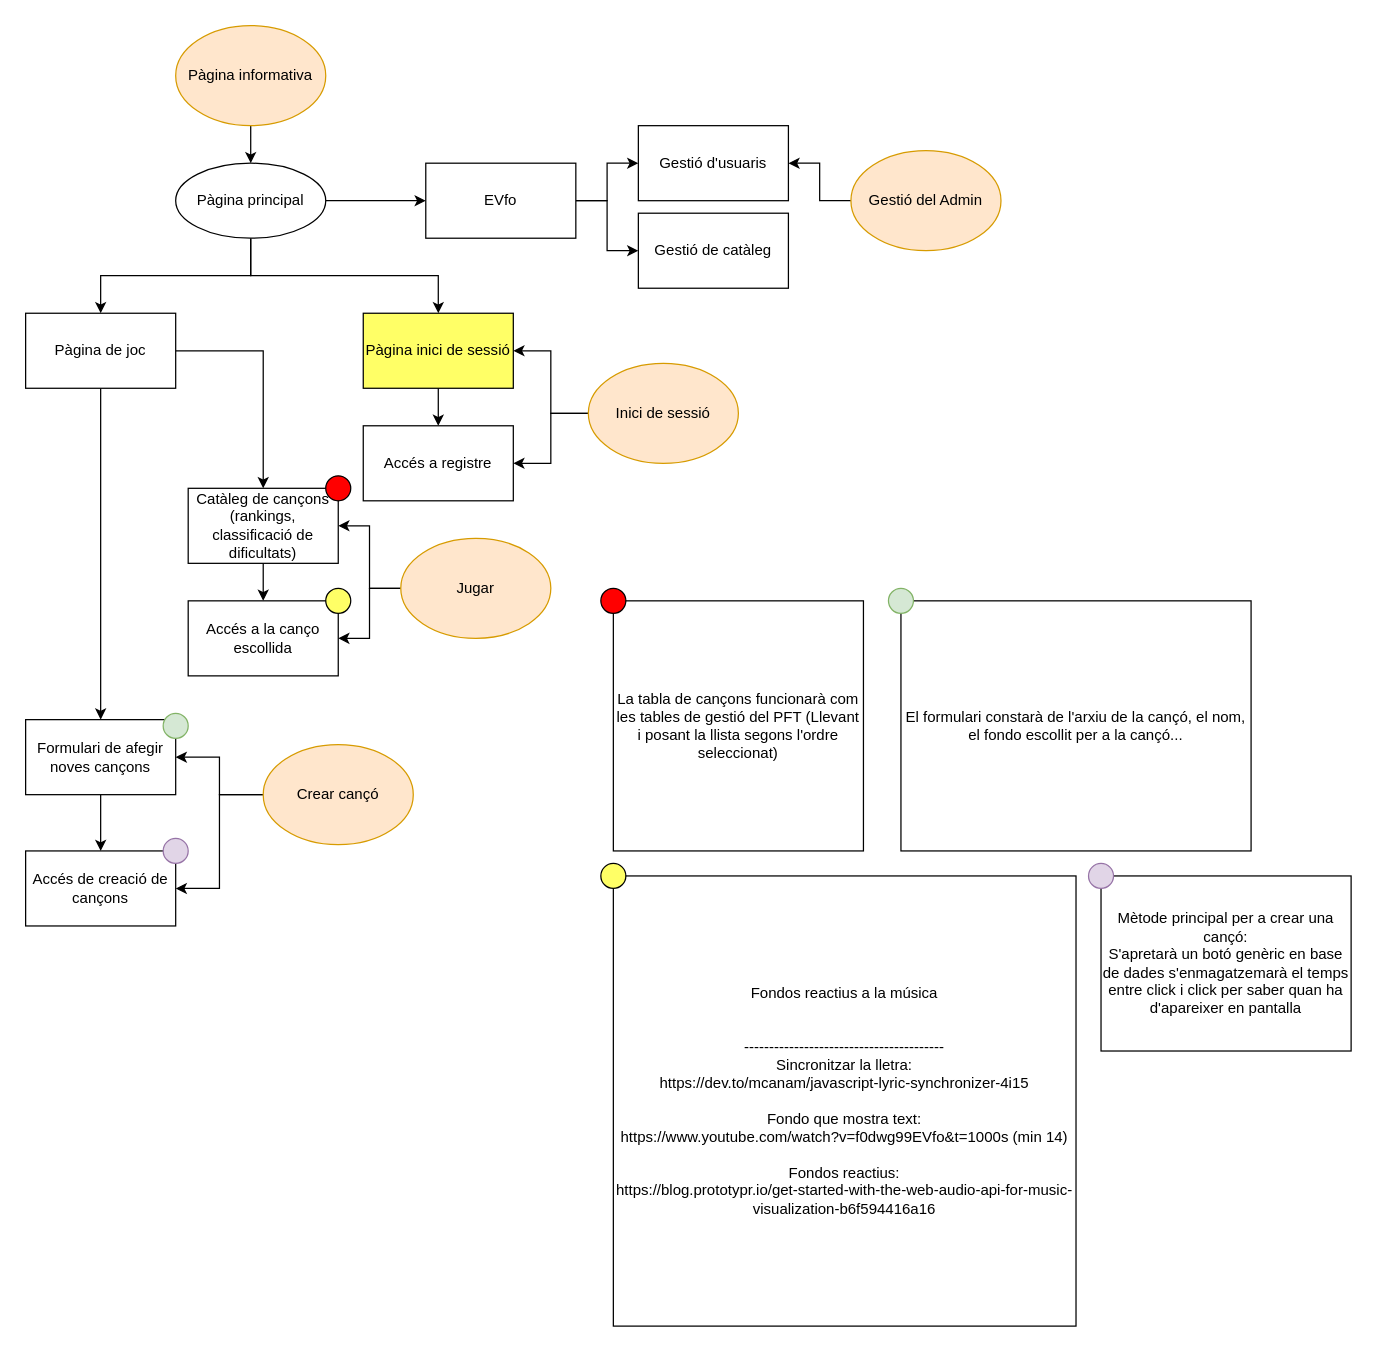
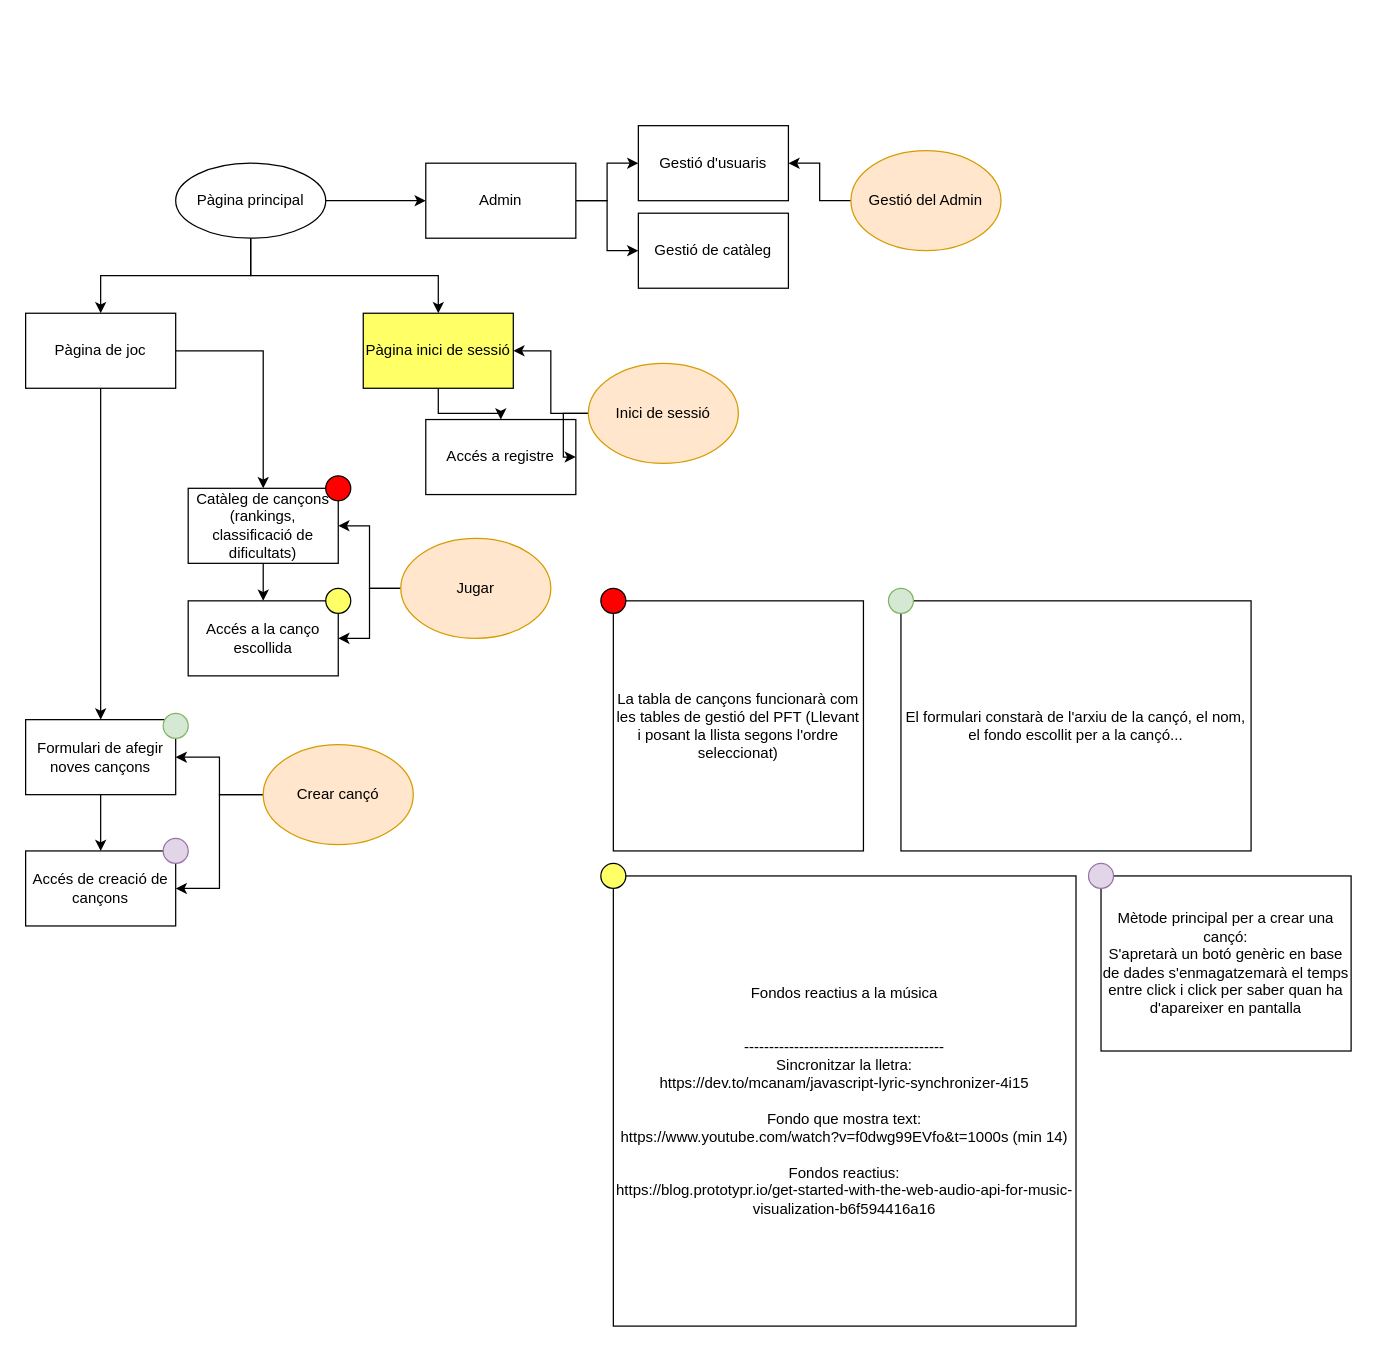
- <mxCell id="47" value="Pàgina informativa" style="ellipse;whiteSpace=wrap;html=1;fillColor=#ffe6cc;strokeColor=#d79b00;" vertex="1" parent="1"><mxGeometry x="140" y="20" width="120" height="80" as="geometry" /></mxCell>
- <mxCell id="46" style="edgeStyle=orthogonalEdgeStyle;rounded=0;orthogonalLoop=1;jettySize=auto;html=1;" edge="1" parent="1" source="47" target="5"><mxGeometry relative="1" as="geometry" /></mxCell>
- <mxCell id="17" value="EVfo" style="rounded=0;whiteSpace=wrap;html=1;" vertex="1" parent="1"><mxGeometry x="340" y="130" width="120" height="60" as="geometry" /></mxCell>
+ <mxCell id="17" value="Admin" style="rounded=0;whiteSpace=wrap;html=1;" vertex="1" parent="1"><mxGeometry x="340" y="130" width="120" height="60" as="geometry" /></mxCell>
- <mxCell id="14" value="Accés a registre" style="rounded=0;whiteSpace=wrap;html=1;" vertex="1" parent="1"><mxGeometry x="290" y="340" width="120" height="60" as="geometry" /></mxCell>
+ <mxCell id="14" value="Accés a registre" style="rounded=0;whiteSpace=wrap;html=1;" vertex="1" parent="1"><mxGeometry x="340" y="335" width="120" height="60" as="geometry" /></mxCell>
